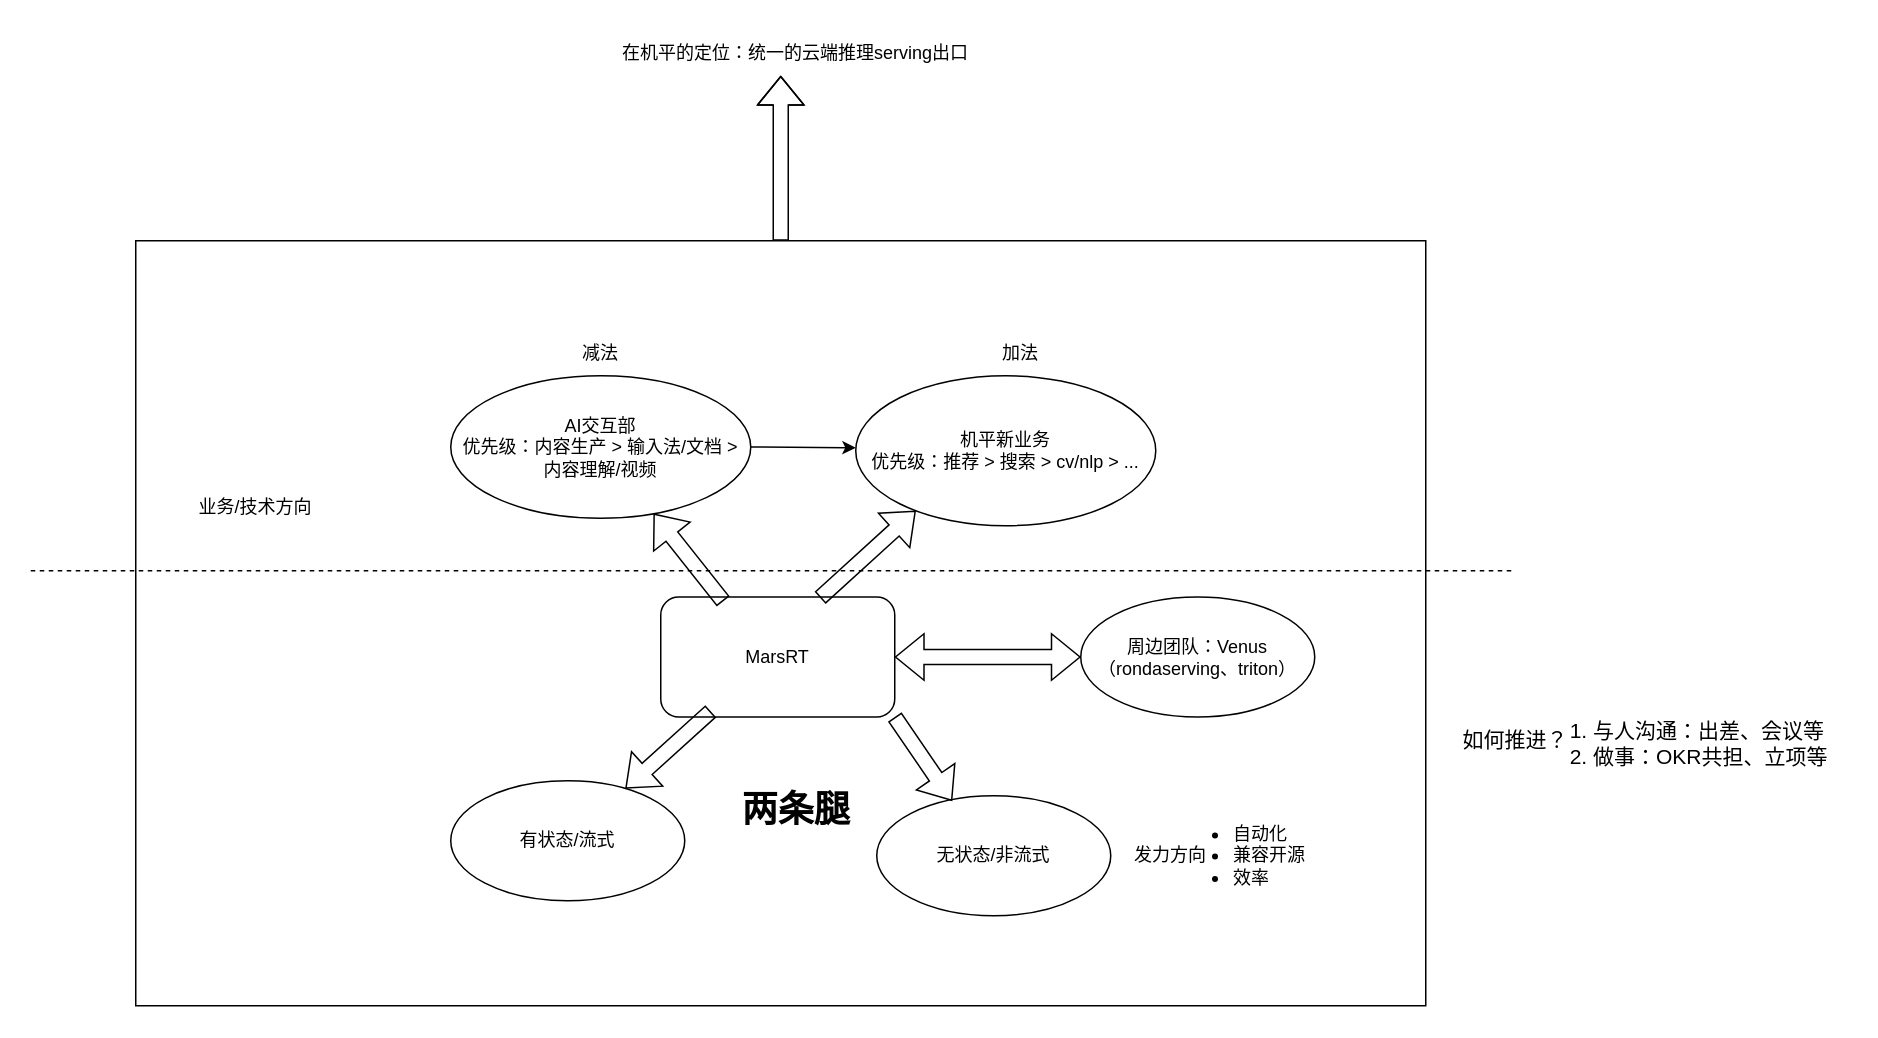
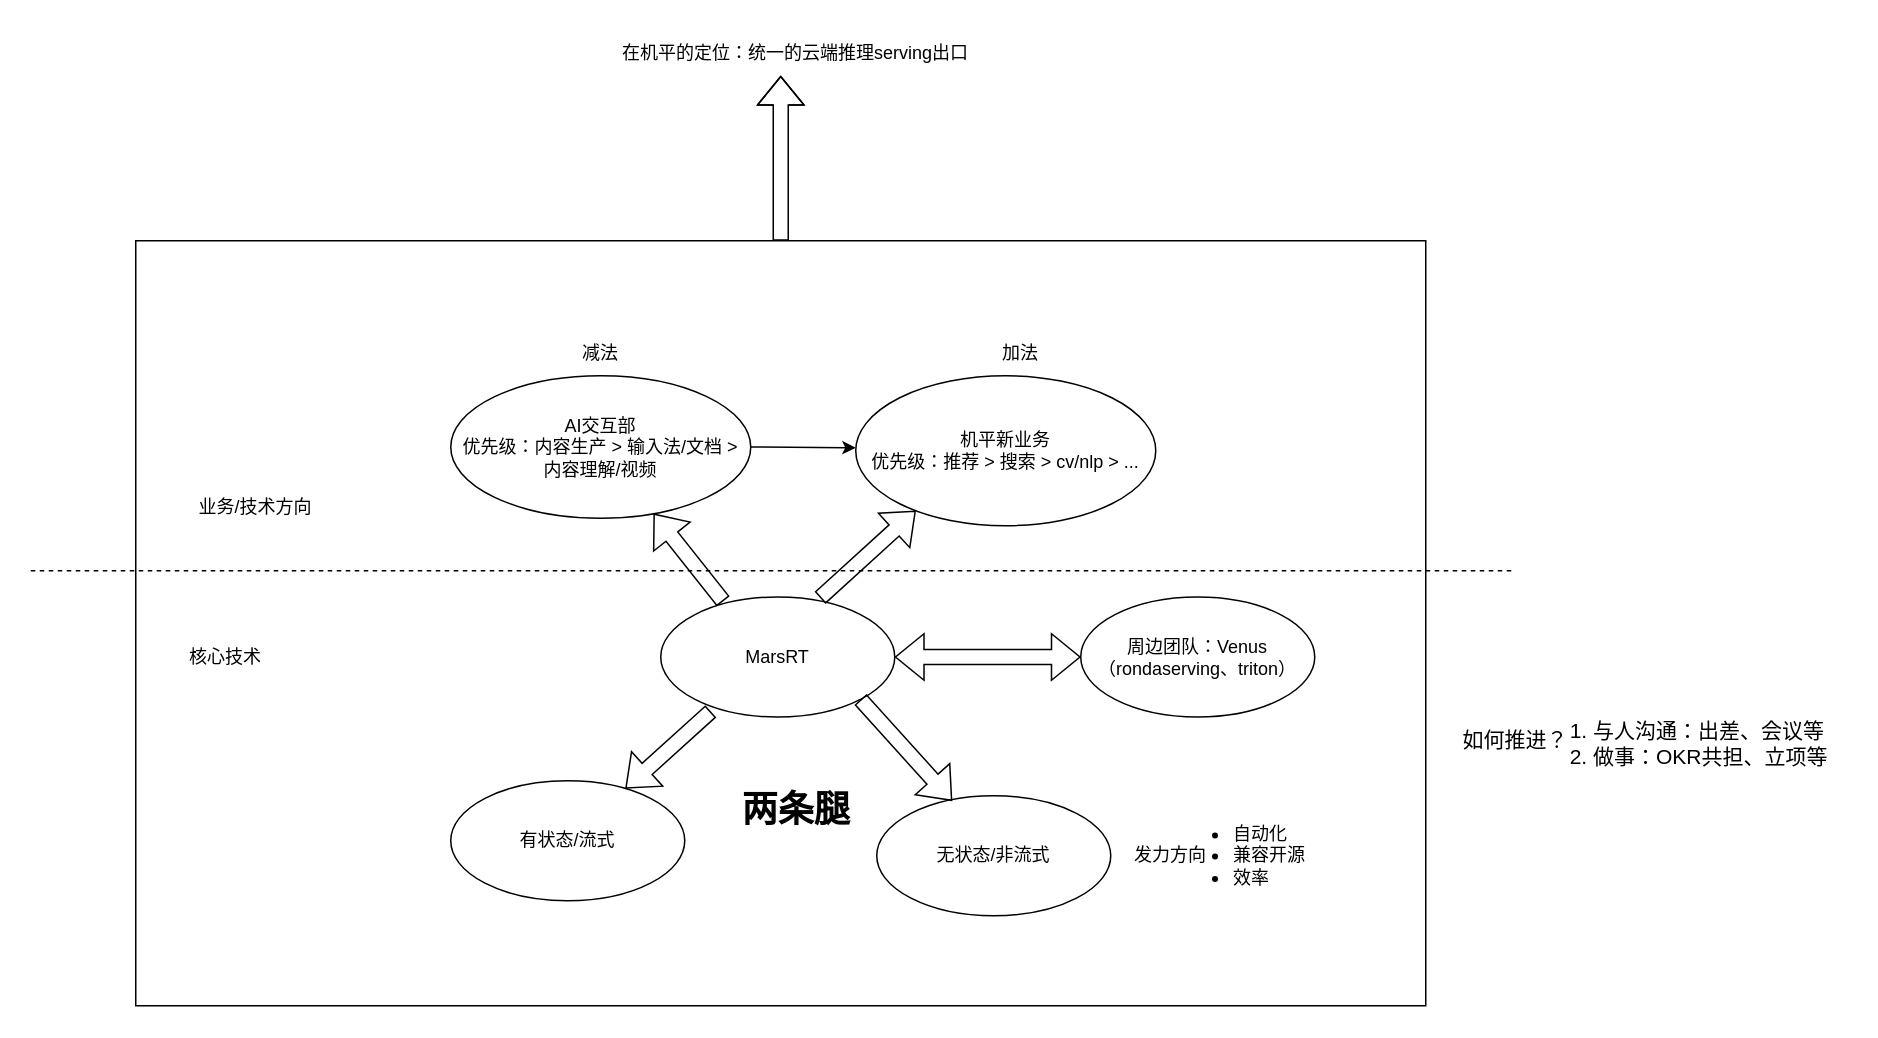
+ <mxCell id="10" value="核心技术" style="text;html=1;strokeColor=none;fillColor=none;align=center;verticalAlign=middle;whiteSpace=wrap;rounded=0;" vertex="1" parent="1"><mxGeometry x="110" y="420" width="80" height="35" as="geometry" /></mxCell>
- <mxCell id="3" value="MarsRT" style="whiteSpace=wrap;html=1;rounded=1;" vertex="1" parent="1"><mxGeometry x="440" y="397.5" width="156" height="80" as="geometry" /></mxCell>
+ <mxCell id="3" value="MarsRT" style="ellipse;whiteSpace=wrap;html=1;" vertex="1" parent="1"><mxGeometry x="440" y="397.5" width="156" height="80" as="geometry" /></mxCell>
